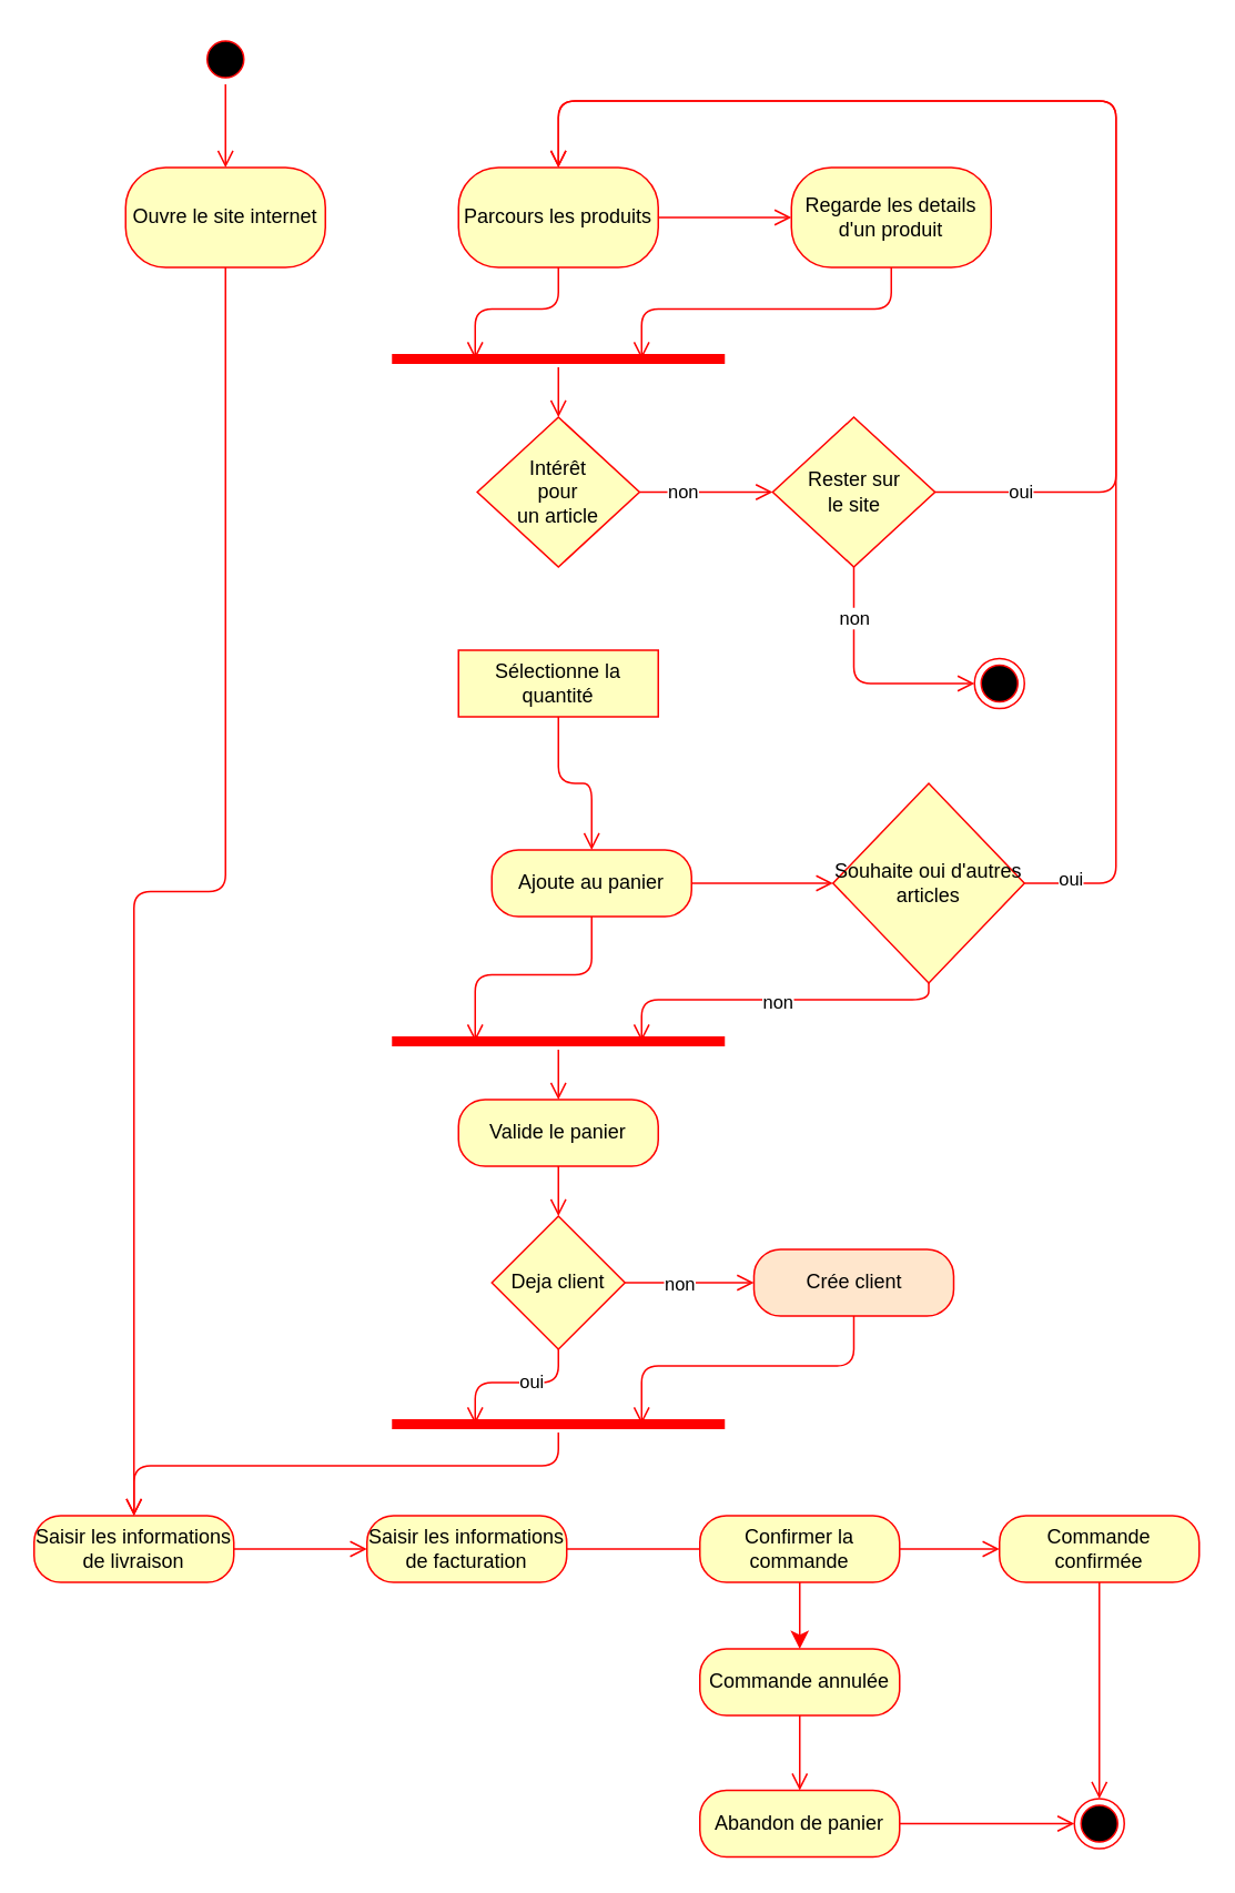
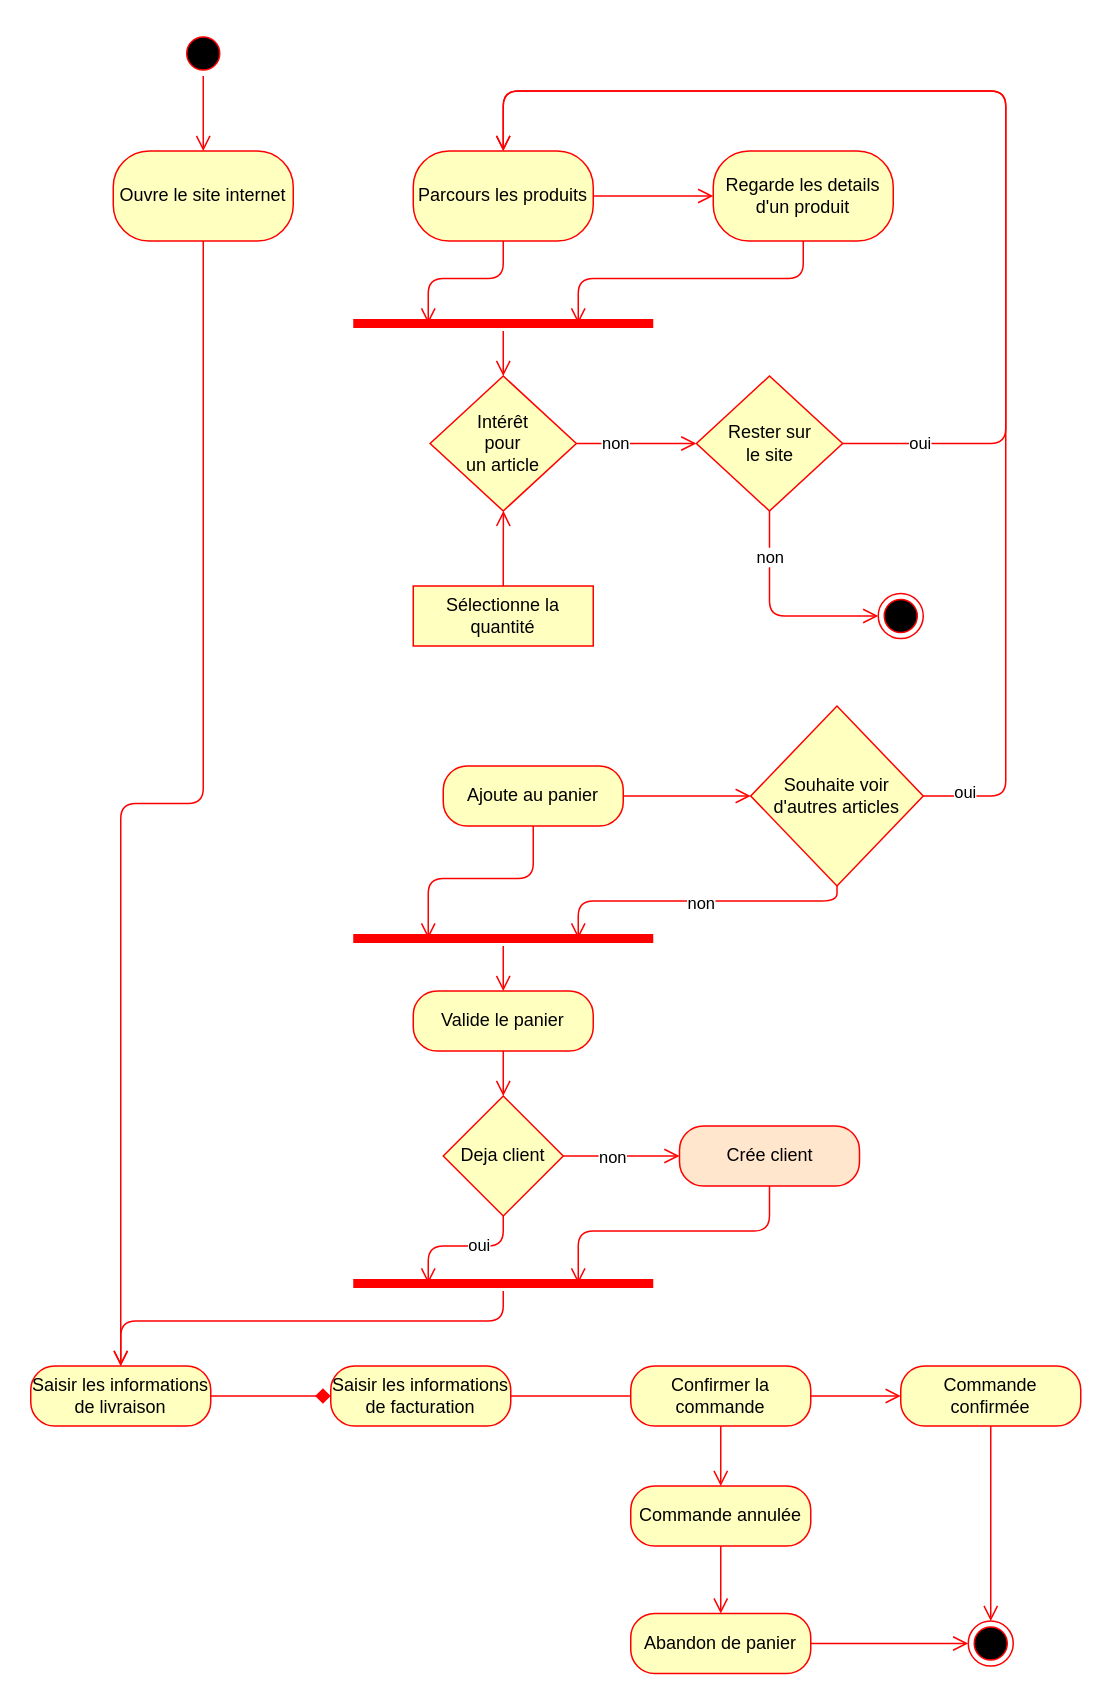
- <mxCell id="18" value="" style="edgeStyle=orthogonalEdgeStyle;rounded=1;orthogonalLoop=1;jettySize=auto;html=1;verticalAlign=bottom;strokeColor=#ff0000;endArrow=open;endSize=8;" edge="1" parent="1" source="19" target="24"><mxGeometry relative="1" as="geometry" /></mxCell>
+ <mxCell id="18" value="" style="edgeStyle=orthogonalEdgeStyle;rounded=1;orthogonalLoop=1;jettySize=auto;html=1;verticalAlign=bottom;strokeColor=#ff0000;endArrow=open;endSize=8;" edge="1" parent="1" source="19" target="14"><mxGeometry relative="1" as="geometry" /></mxCell>
- <mxCell id="29" value="Souhaite oui d'autres articles" style="rhombus;whiteSpace=wrap;html=1;rounded=1;strokeColor=#ff0000;fillColor=#ffffc0;arcSize=0;" vertex="1" parent="1"><mxGeometry x="500" y="470" width="115" height="120" as="geometry" /></mxCell>
+ <mxCell id="29" value="Souhaite voir d'autres articles" style="rhombus;whiteSpace=wrap;html=1;rounded=1;strokeColor=#ff0000;fillColor=#ffffc0;arcSize=0;" vertex="1" parent="1"><mxGeometry x="500" y="470" width="115" height="120" as="geometry" /></mxCell>
- <mxCell id="41" value="" style="edgeStyle=orthogonalEdgeStyle;rounded=1;orthogonalLoop=1;jettySize=auto;html=1;verticalAlign=bottom;strokeColor=#ff0000;endArrow=open;endSize=8;" edge="1" parent="1" source="42" target="44"><mxGeometry relative="1" as="geometry" /></mxCell>
+ <mxCell id="41" value="" style="edgeStyle=orthogonalEdgeStyle;rounded=1;orthogonalLoop=1;jettySize=auto;html=1;verticalAlign=bottom;strokeColor=#ff0000;endArrow=diamond;endSize=8;" edge="1" parent="1" source="42" target="44"><mxGeometry relative="1" as="geometry" /></mxCell>
- <mxCell id="46" value="" style="edgeStyle=orthogonalEdgeStyle;rounded=1;orthogonalLoop=1;jettySize=auto;html=1;verticalAlign=bottom;strokeColor=#ff0000;endArrow=classic;endSize=8;" edge="1" parent="1" source="47" target="52"><mxGeometry relative="1" as="geometry" /></mxCell>
+ <mxCell id="46" value="" style="edgeStyle=orthogonalEdgeStyle;rounded=1;orthogonalLoop=1;jettySize=auto;html=1;verticalAlign=bottom;strokeColor=#ff0000;endArrow=open;endSize=8;" edge="1" parent="1" source="47" target="52"><mxGeometry relative="1" as="geometry" /></mxCell>
